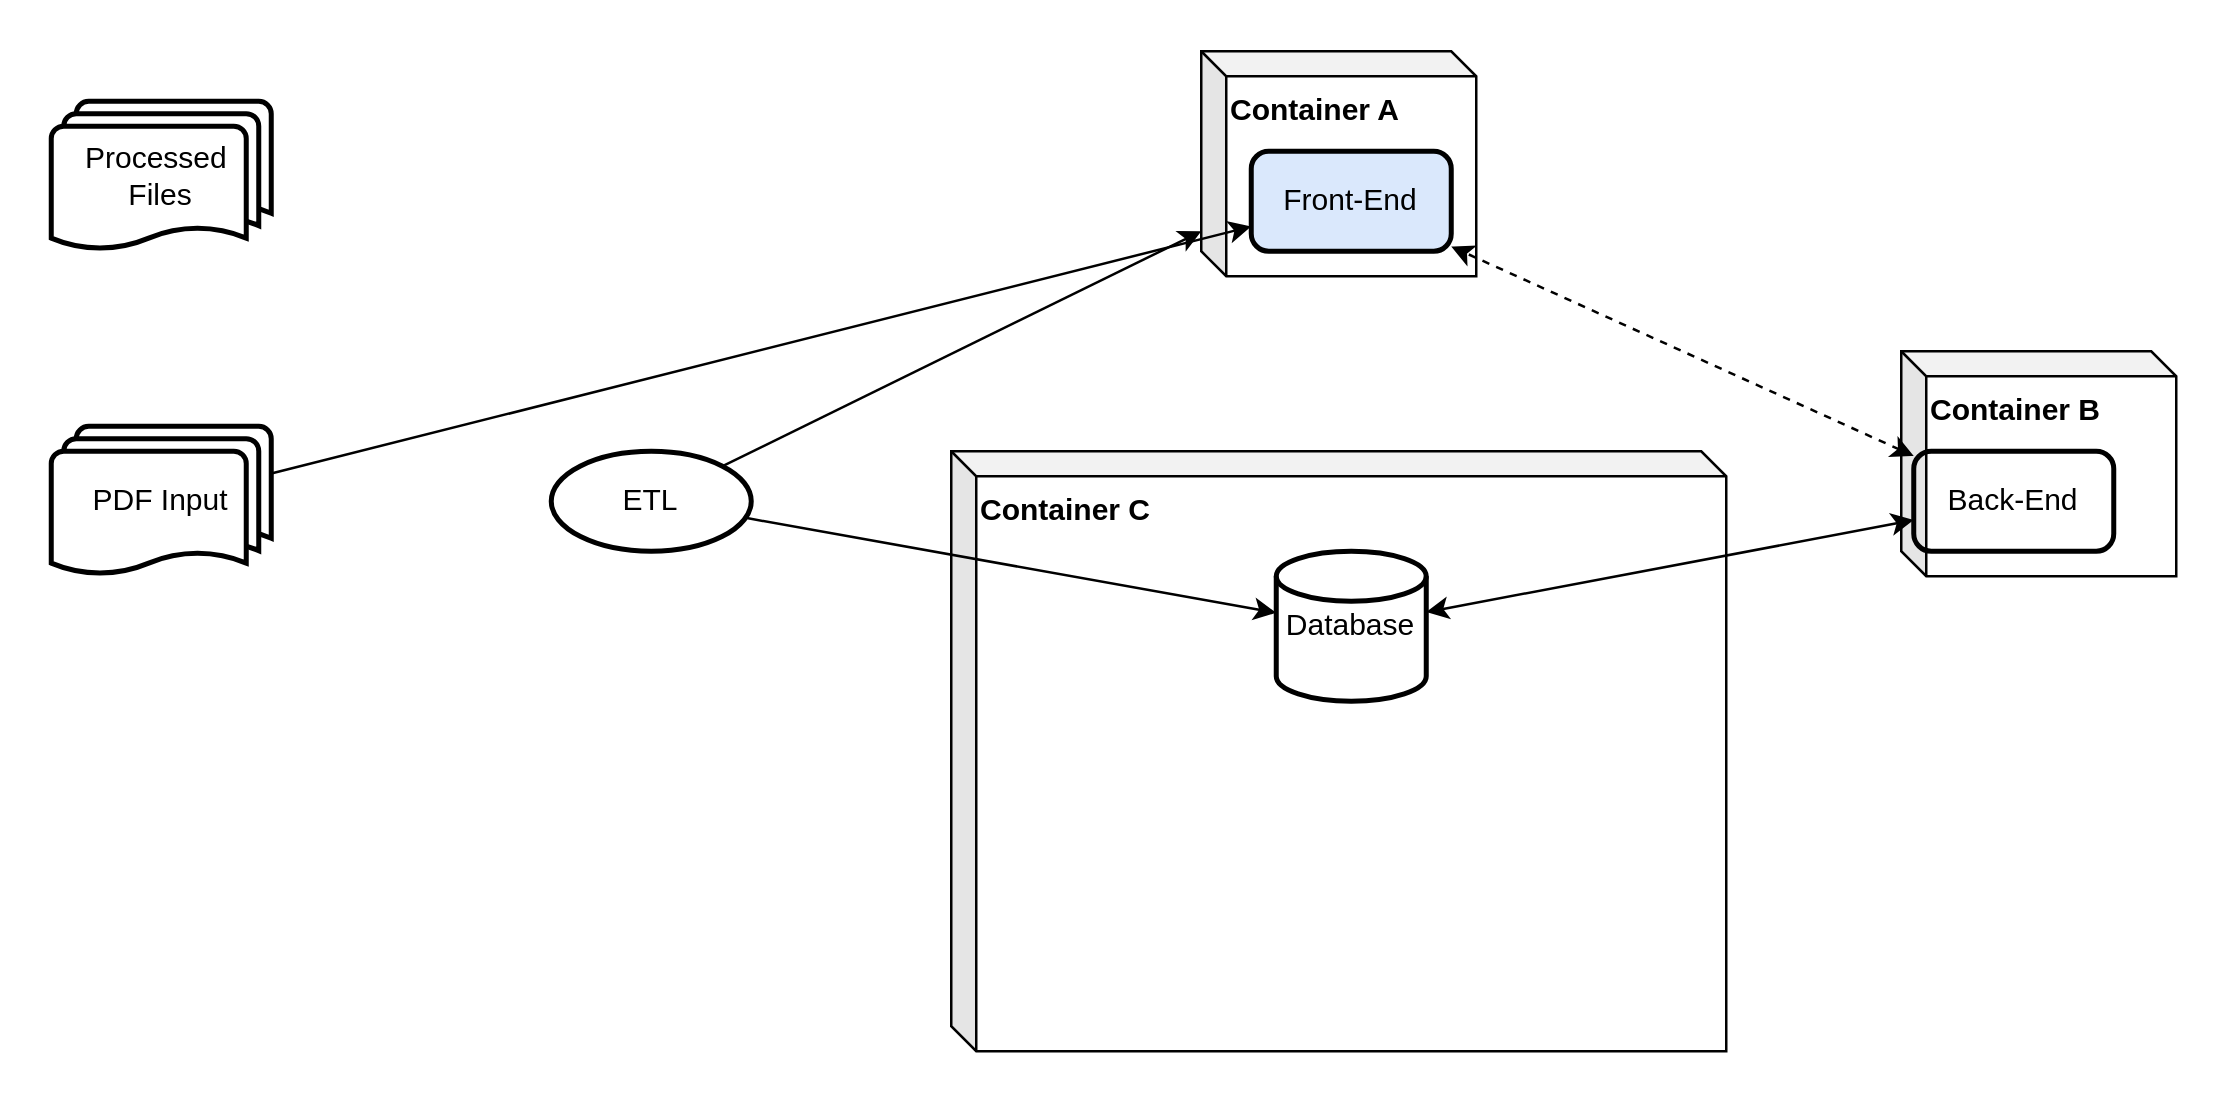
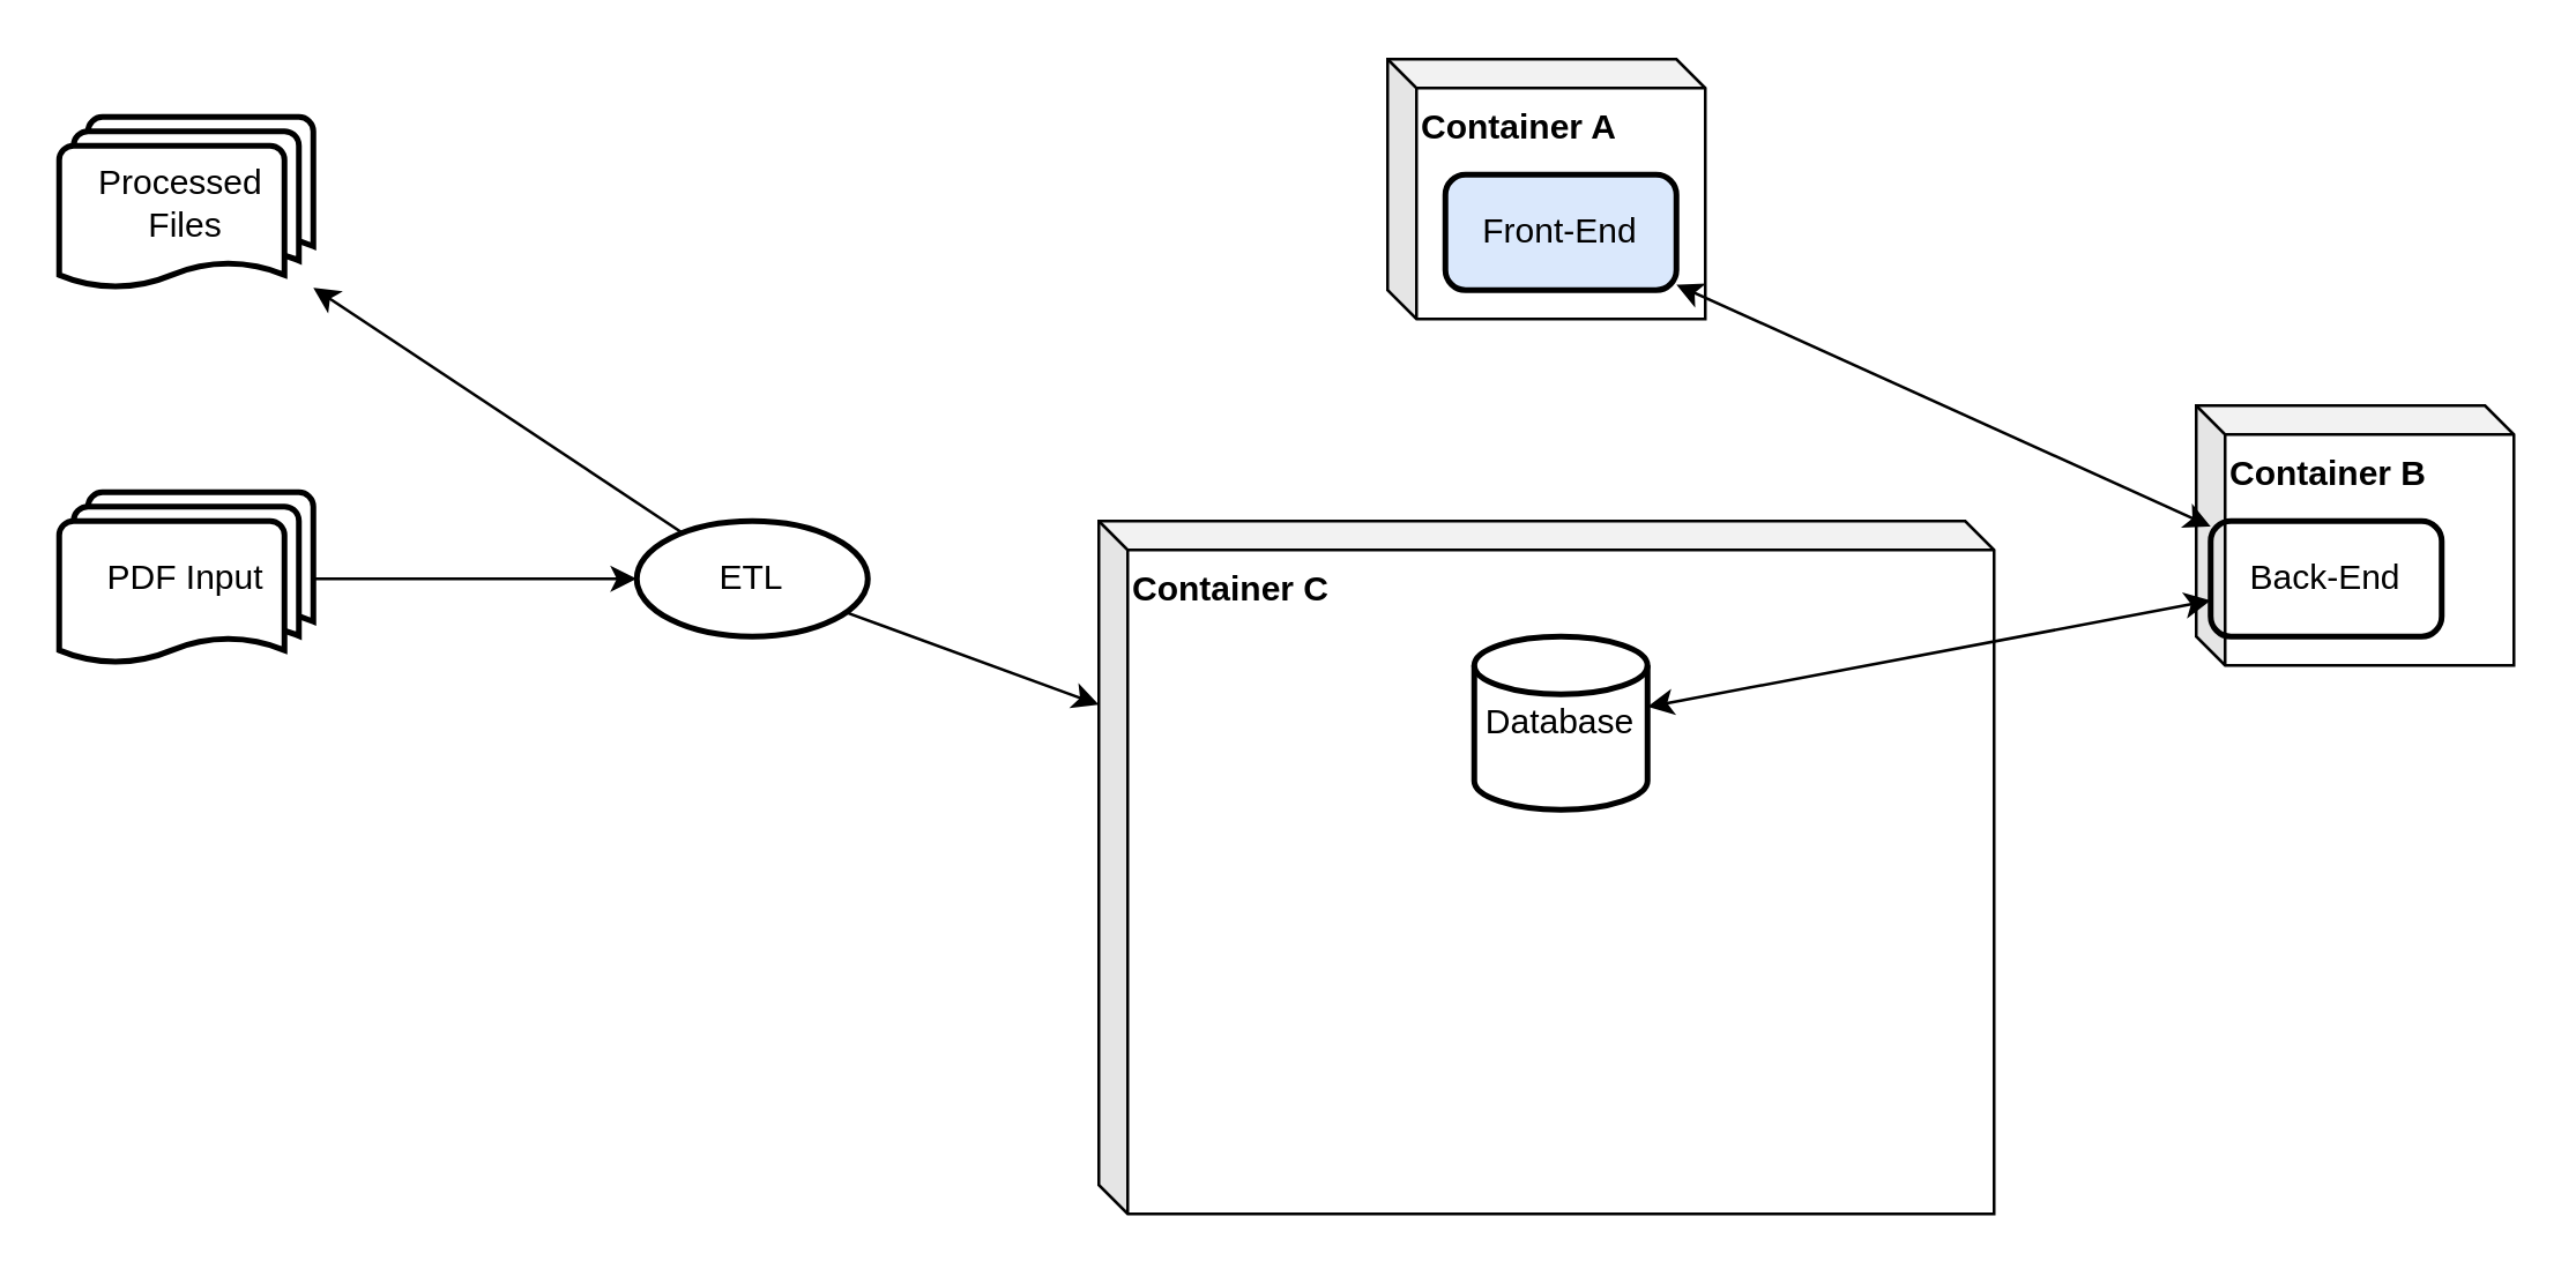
- <mxCell id="10" style="rounded=0;orthogonalLoop=1;jettySize=auto;html=1;" edge="1" parent="1" source="11" target="6"><mxGeometry relative="1" as="geometry" /></mxCell>
+ <mxCell id="10" style="rounded=0;orthogonalLoop=1;jettySize=auto;html=1;" edge="1" parent="1" source="11" target="9"><mxGeometry relative="1" as="geometry" /></mxCell>
- <mxCell id="4" style="rounded=0;orthogonalLoop=1;jettySize=auto;html=1;startArrow=classic;startFill=1;dashed=1;" edge="1" parent="1" source="5" target="6"><mxGeometry relative="1" as="geometry" /></mxCell>
+ <mxCell id="4" style="rounded=0;orthogonalLoop=1;jettySize=auto;html=1;startArrow=classic;startFill=1;" edge="1" parent="1" source="5" target="6"><mxGeometry relative="1" as="geometry" /></mxCell>
- <mxCell id="8" style="rounded=0;orthogonalLoop=1;jettySize=auto;html=1;" edge="1" parent="1" source="9" target="13"><mxGeometry relative="1" as="geometry" /></mxCell>
+ <mxCell id="8" style="rounded=0;orthogonalLoop=1;jettySize=auto;html=1;" edge="1" parent="1" source="9" target="12"><mxGeometry relative="1" as="geometry" /></mxCell>
- <mxCell id="7" style="rounded=0;orthogonalLoop=1;jettySize=auto;html=1;" edge="1" parent="1" source="9" target="3"><mxGeometry relative="1" as="geometry" /></mxCell>
+ <mxCell id="7" style="rounded=0;orthogonalLoop=1;jettySize=auto;html=1;" edge="1" parent="1" source="9" target="15"><mxGeometry relative="1" as="geometry" /></mxCell>
